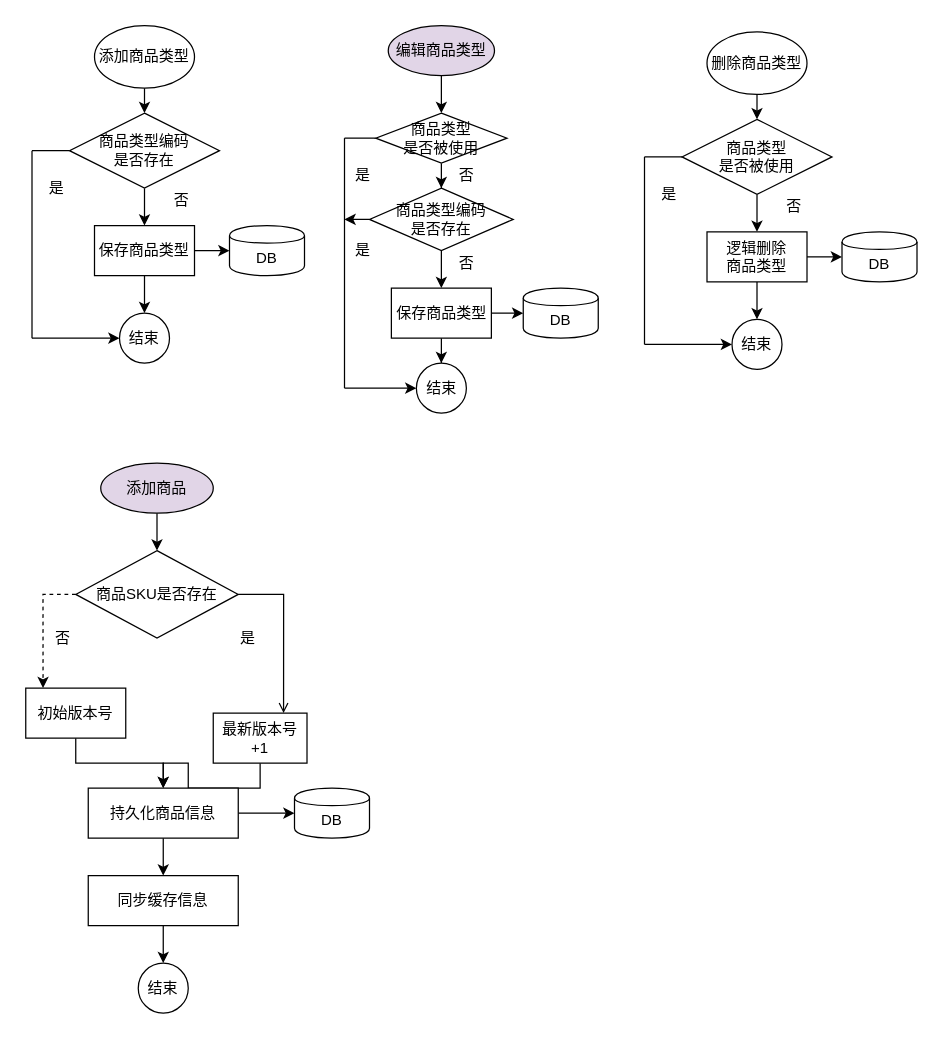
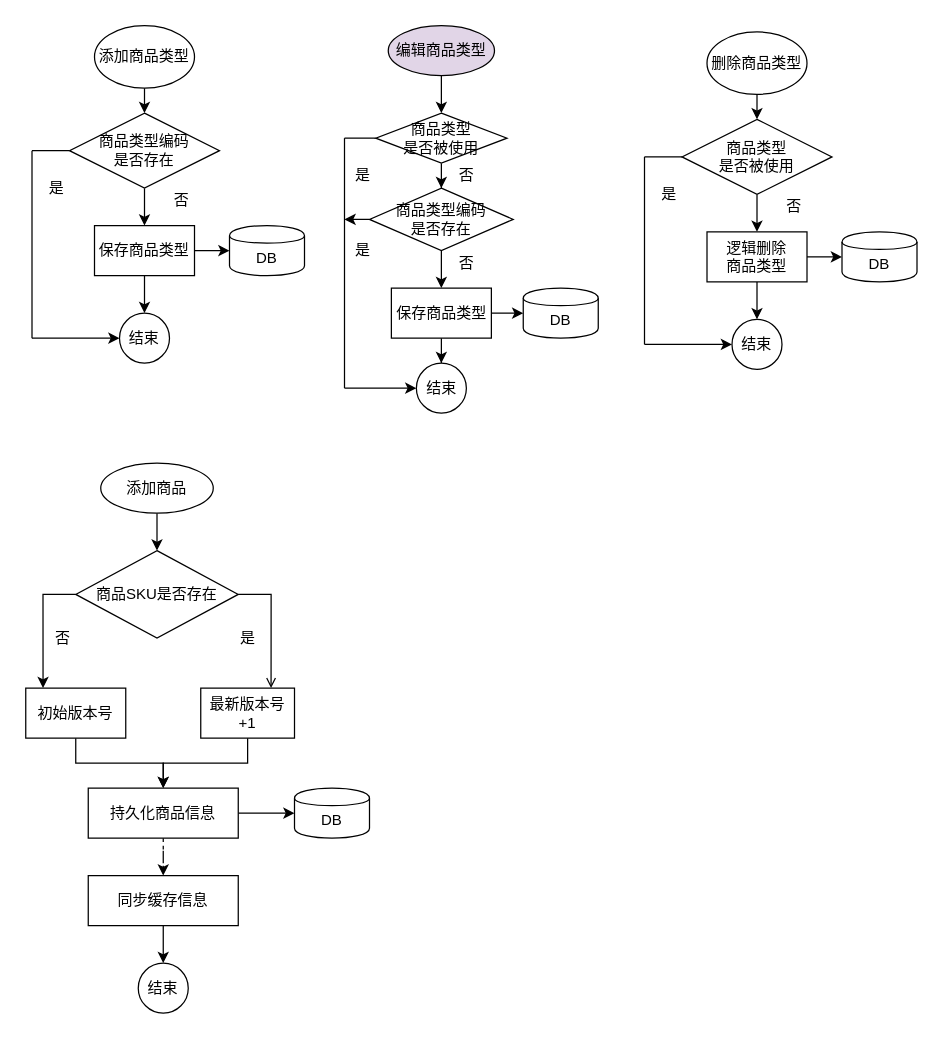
- <mxCell id="5" value="添加商品" style="ellipse;whiteSpace=wrap;html=1;fillColor=#e1d5e7;" vertex="1" parent="1"><mxGeometry x="80" y="370" width="90" height="40" as="geometry" /></mxCell>
+ <mxCell id="5" value="添加商品" style="ellipse;whiteSpace=wrap;html=1;" vertex="1" parent="1"><mxGeometry x="80" y="370" width="90" height="40" as="geometry" /></mxCell>
- <mxCell id="6" style="edgeStyle=orthogonalEdgeStyle;rounded=0;orthogonalLoop=1;jettySize=auto;html=1;exitX=0;exitY=0.5;exitDx=0;exitDy=0;entryX=0.173;entryY=0;entryDx=0;entryDy=0;entryPerimeter=0;dashed=1;" edge="1" parent="1" source="8" target="3"><mxGeometry relative="1" as="geometry" /></mxCell>
+ <mxCell id="6" style="edgeStyle=orthogonalEdgeStyle;rounded=0;orthogonalLoop=1;jettySize=auto;html=1;exitX=0;exitY=0.5;exitDx=0;exitDy=0;entryX=0.173;entryY=0;entryDx=0;entryDy=0;entryPerimeter=0;" edge="1" parent="1" source="8" target="3"><mxGeometry relative="1" as="geometry" /></mxCell>
- <mxCell id="10" value="最新版本号+1" style="rounded=0;whiteSpace=wrap;html=1;" vertex="1" parent="1"><mxGeometry x="170" y="570" width="75" height="40" as="geometry" /></mxCell>
+ <mxCell id="10" value="最新版本号+1" style="rounded=0;whiteSpace=wrap;html=1;" vertex="1" parent="1"><mxGeometry x="160" y="550" width="75" height="40" as="geometry" /></mxCell>
- <mxCell id="12" style="edgeStyle=orthogonalEdgeStyle;rounded=0;orthogonalLoop=1;jettySize=auto;html=1;entryX=0.5;entryY=0;entryDx=0;entryDy=0;" edge="1" parent="1" source="13" target="15"><mxGeometry relative="1" as="geometry" /></mxCell>
+ <mxCell id="12" style="edgeStyle=orthogonalEdgeStyle;rounded=0;orthogonalLoop=1;jettySize=auto;html=1;entryX=0.5;entryY=0;entryDx=0;entryDy=0;dashed=1;" edge="1" parent="1" source="13" target="15"><mxGeometry relative="1" as="geometry" /></mxCell>
